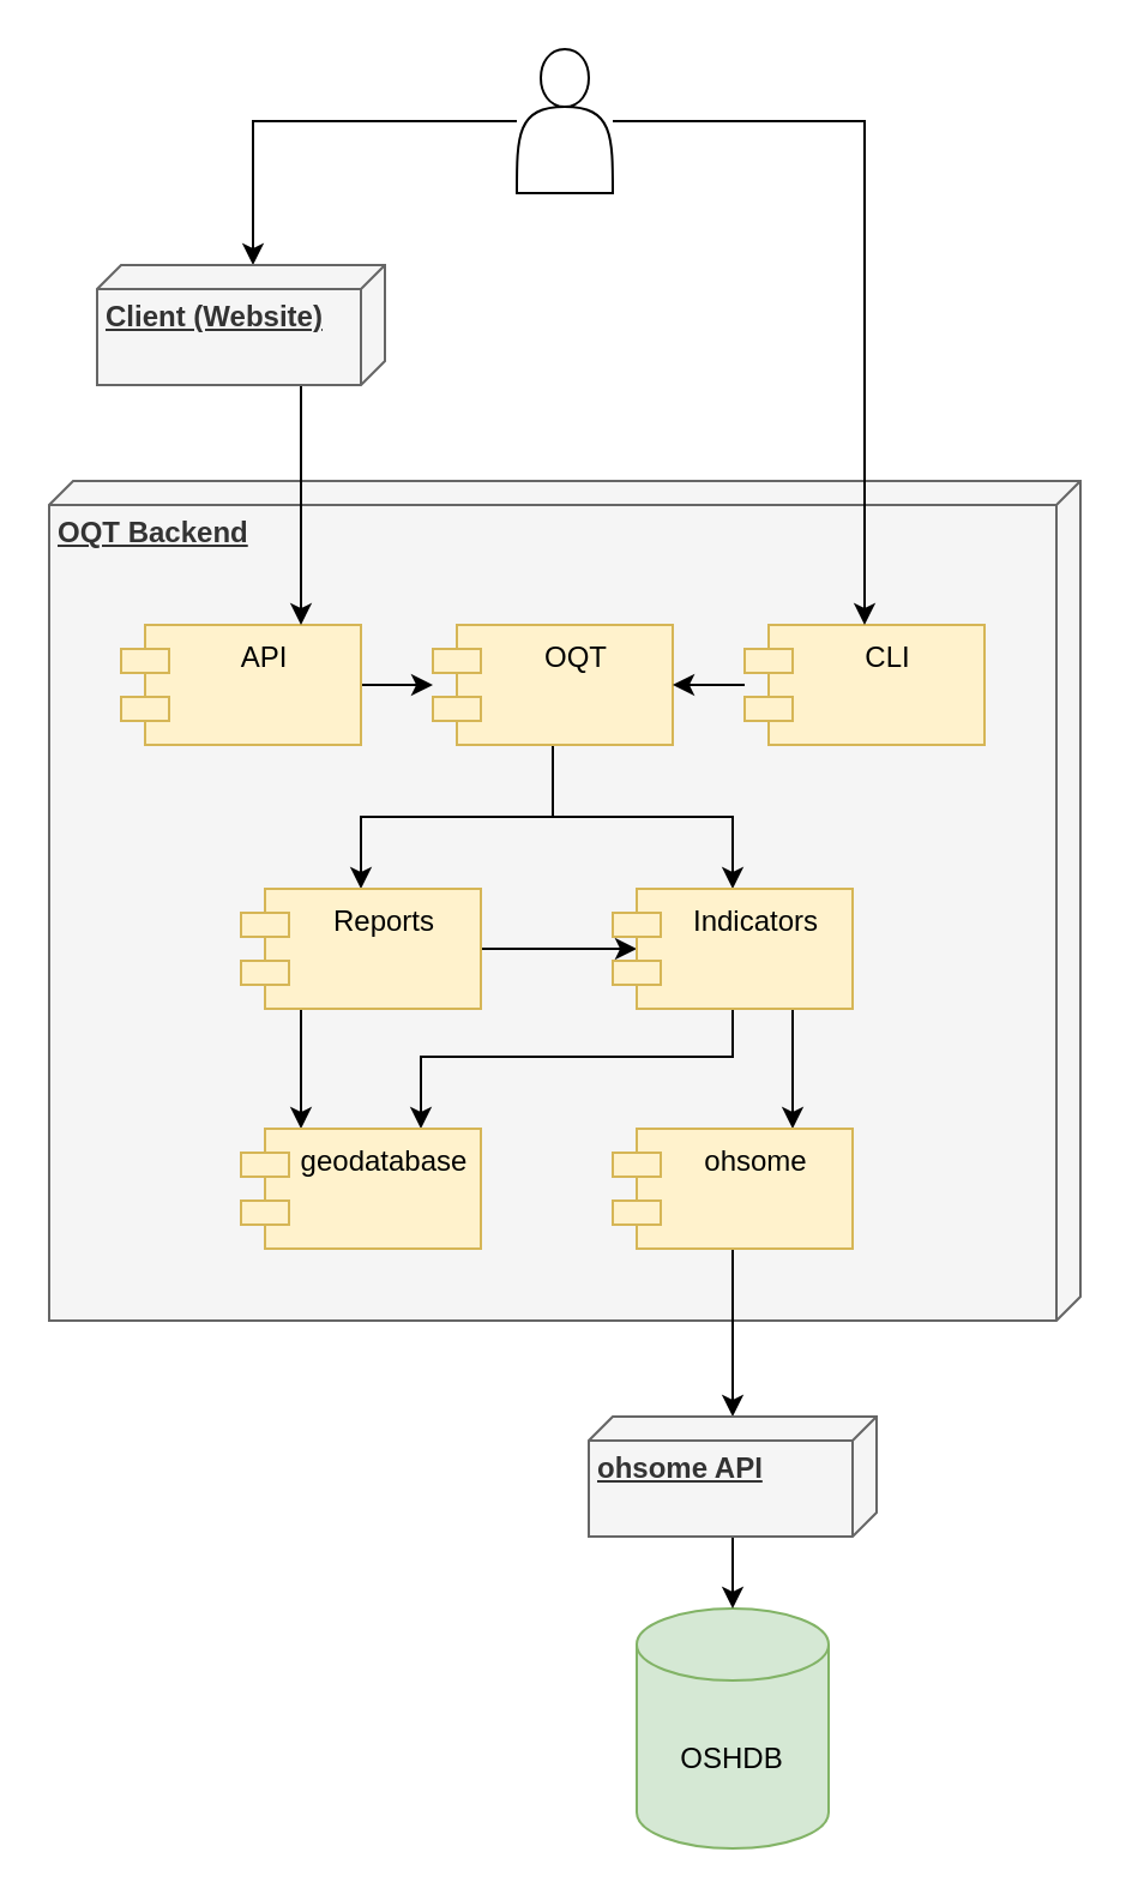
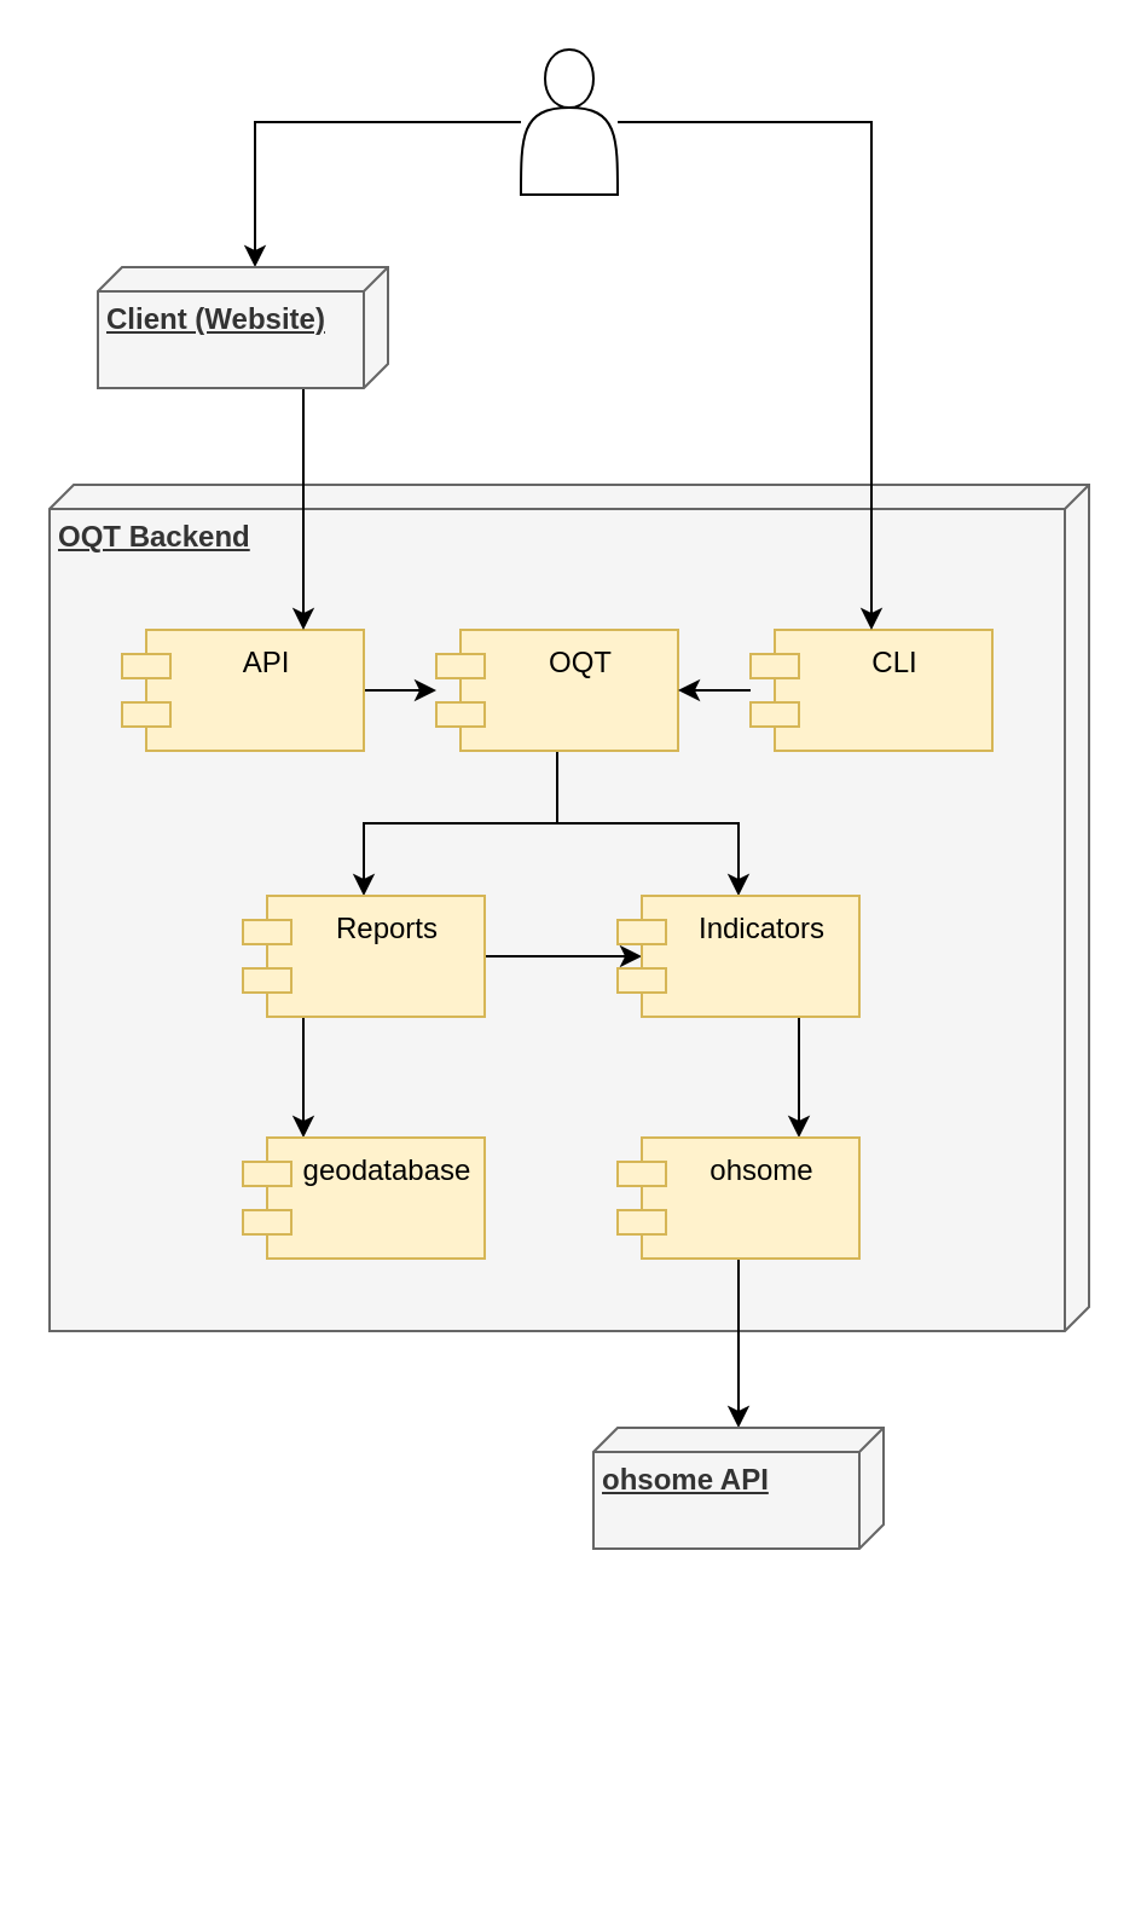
- <mxCell id="14" style="edgeStyle=orthogonalEdgeStyle;rounded=0;orthogonalLoop=1;jettySize=auto;html=1;exitX=0.5;exitY=1;exitDx=0;exitDy=0;entryX=0.75;entryY=0;entryDx=0;entryDy=0;" edge="1" parent="1" source="15" target="26"><mxGeometry relative="1" as="geometry"><mxPoint x="156.8" y="574.35" as="targetPoint" /><Array as="points"><mxPoint x="305" y="440" /><mxPoint x="175" y="440" /></Array></mxGeometry></mxCell>
- <mxCell id="23" value="" style="edgeStyle=orthogonalEdgeStyle;rounded=0;orthogonalLoop=1;jettySize=auto;html=1;startArrow=none;startFill=0;endArrow=classic;endFill=1;strokeColor=#000000;" edge="1" parent="1" source="24" target="21"><mxGeometry relative="1" as="geometry" /></mxCell>
- <mxCell id="21" value="OSHDB" style="shape=cylinder3;whiteSpace=wrap;html=1;boundedLbl=1;backgroundOutline=1;size=15;strokeColor=#82b366;fillColor=#d5e8d4;" vertex="1" parent="1"><mxGeometry x="265" y="670" width="80" height="100" as="geometry" /></mxCell>
